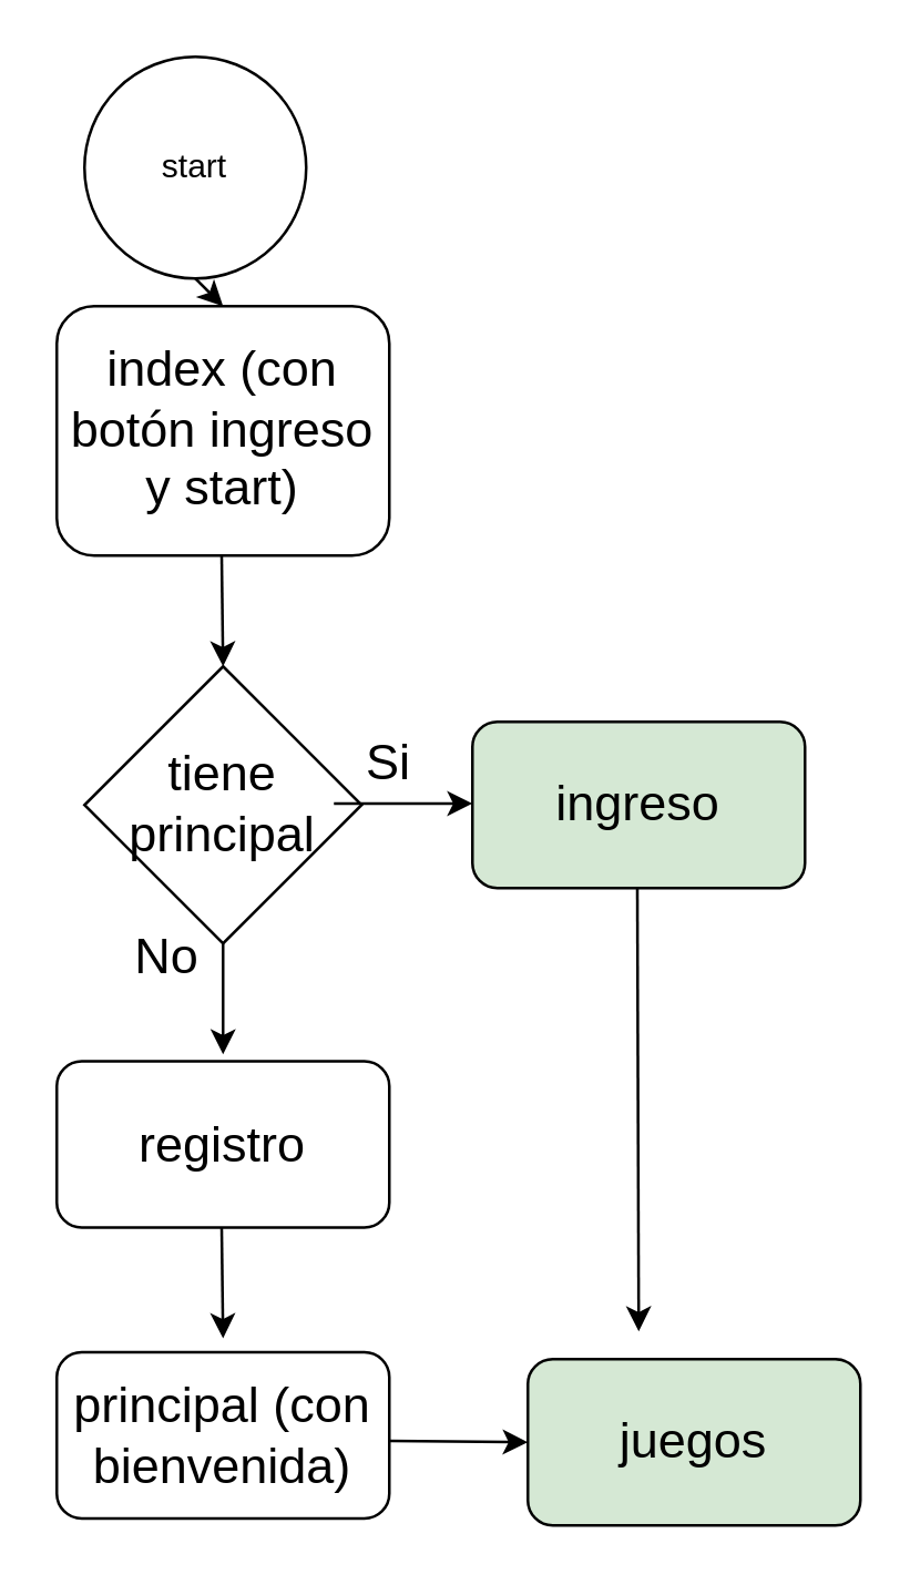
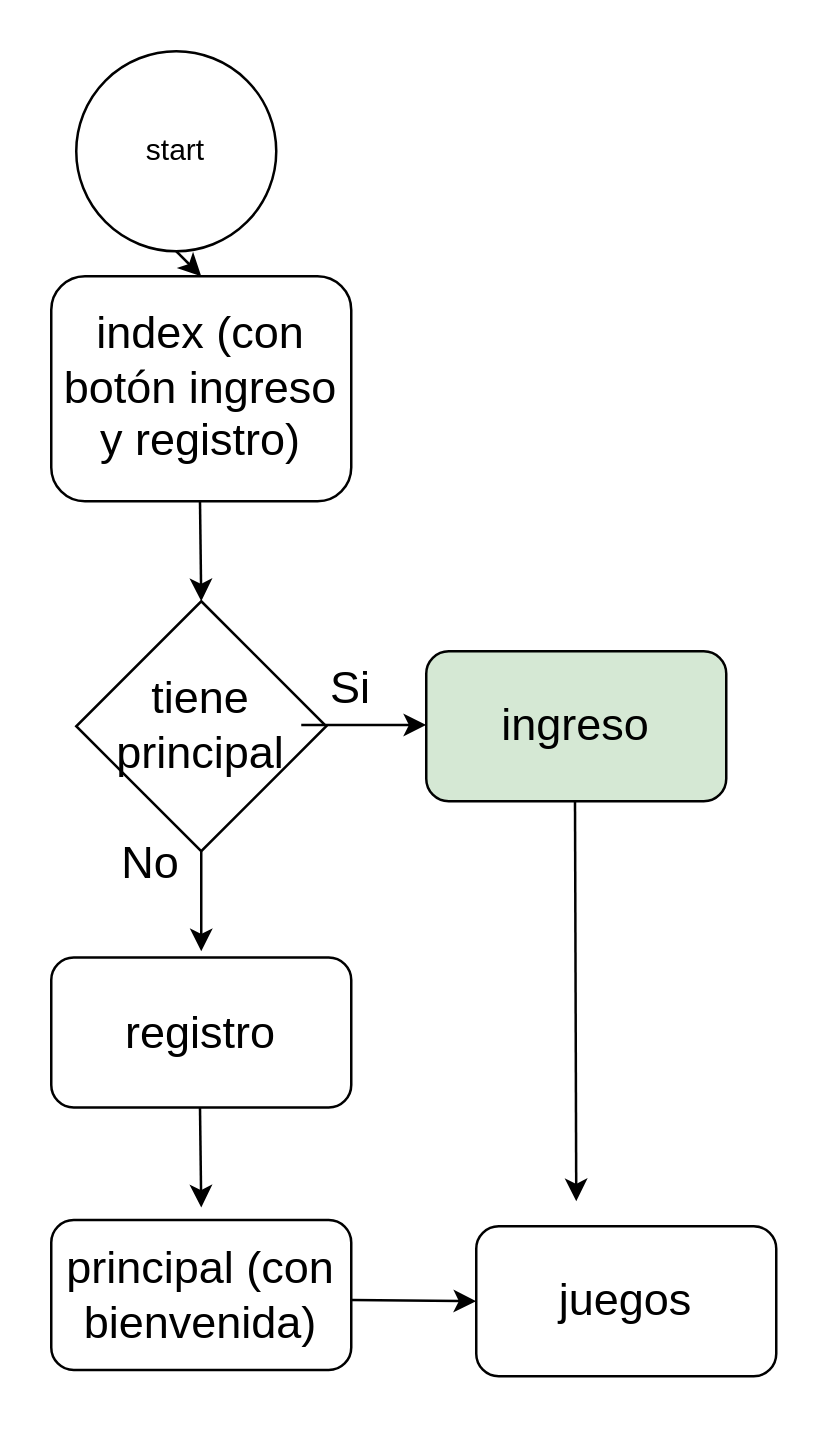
- <mxCell id="2" value="&lt;font style=&quot;font-size: 18px;&quot;&gt;index (con botón ingreso y start)&lt;/font&gt;" style="rounded=1;whiteSpace=wrap;html=1;" parent="1" vertex="1"><mxGeometry x="20" y="110" width="120" height="90" as="geometry" /></mxCell>
+ <mxCell id="2" value="&lt;font style=&quot;font-size: 18px;&quot;&gt;index (con botón ingreso y registro)&lt;/font&gt;" style="rounded=1;whiteSpace=wrap;html=1;" parent="1" vertex="1"><mxGeometry x="20" y="110" width="120" height="90" as="geometry" /></mxCell>
- <mxCell id="9" value="&lt;font style=&quot;font-size: 18px;&quot;&gt;juegos&lt;/font&gt;" style="rounded=1;whiteSpace=wrap;html=1;fillColor=#d5e8d4;" parent="1" vertex="1"><mxGeometry x="190" y="490" width="120" height="60" as="geometry" /></mxCell>
+ <mxCell id="9" value="&lt;font style=&quot;font-size: 18px;&quot;&gt;juegos&lt;/font&gt;" style="rounded=1;whiteSpace=wrap;html=1;" parent="1" vertex="1"><mxGeometry x="190" y="490" width="120" height="60" as="geometry" /></mxCell>
